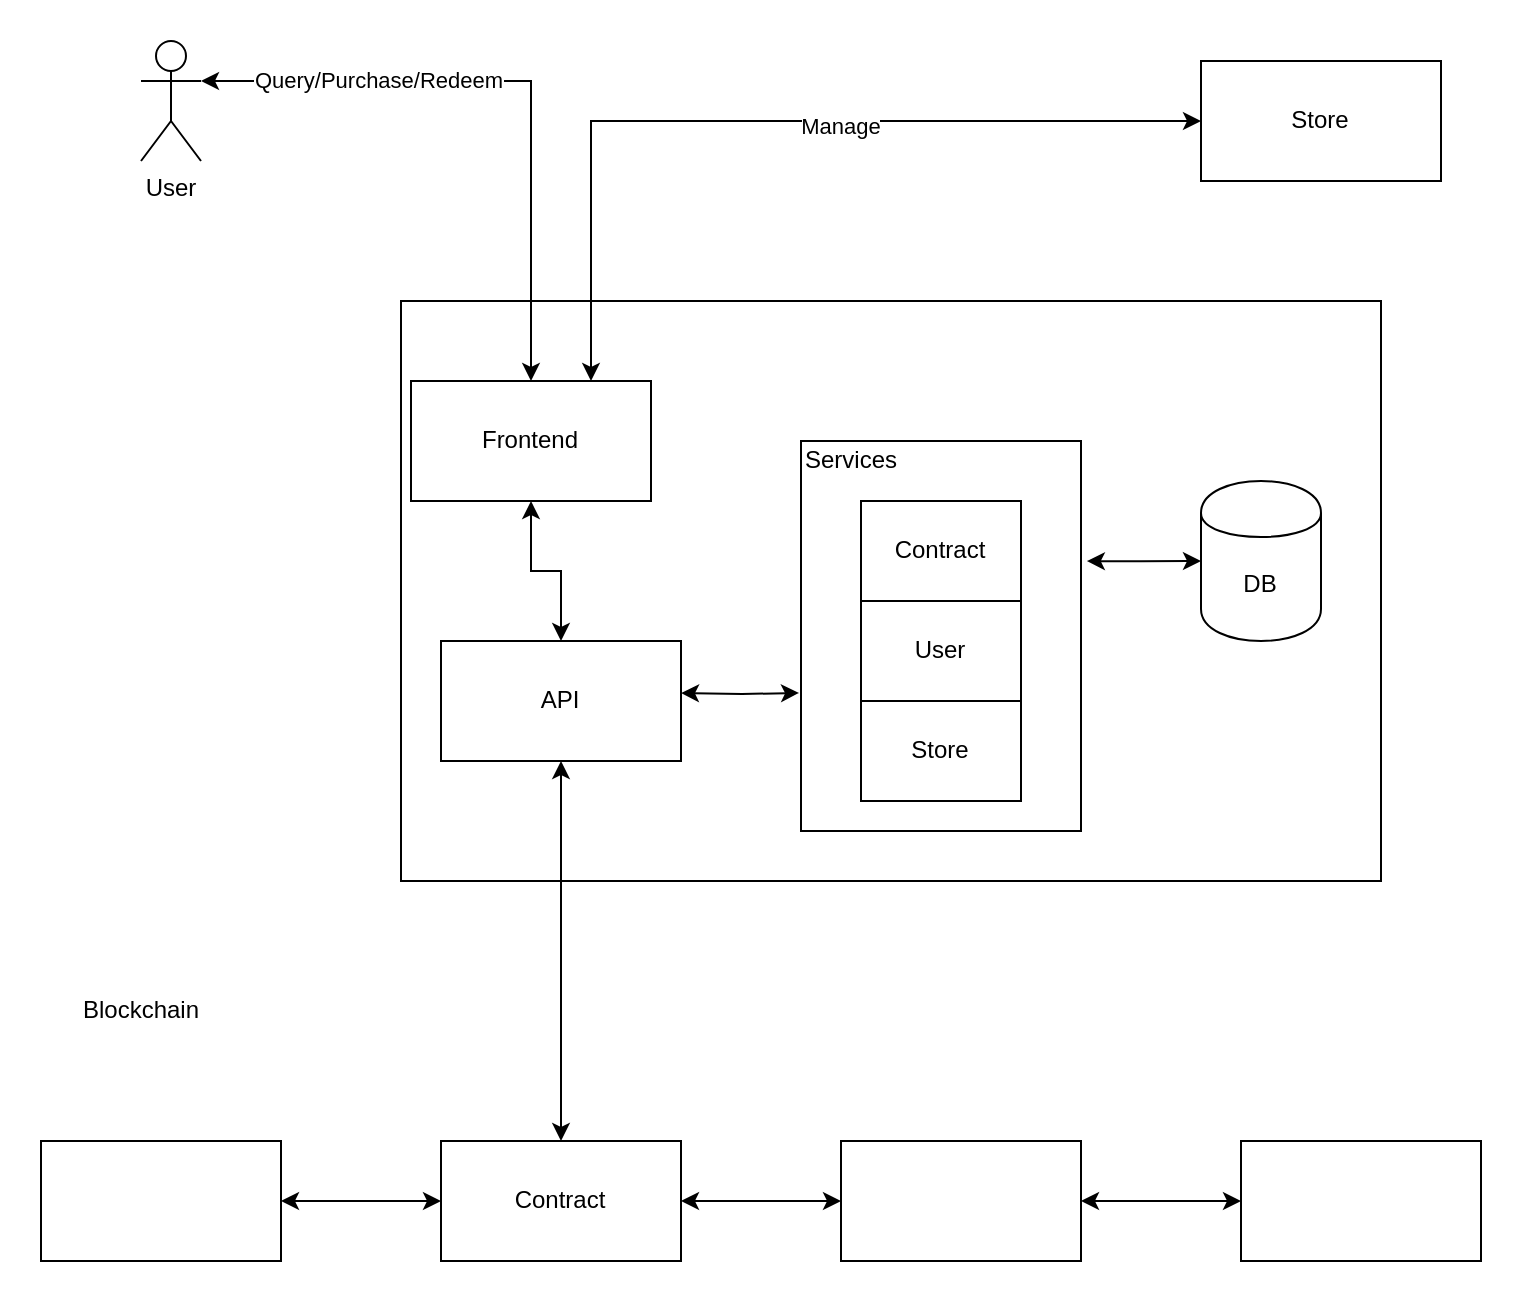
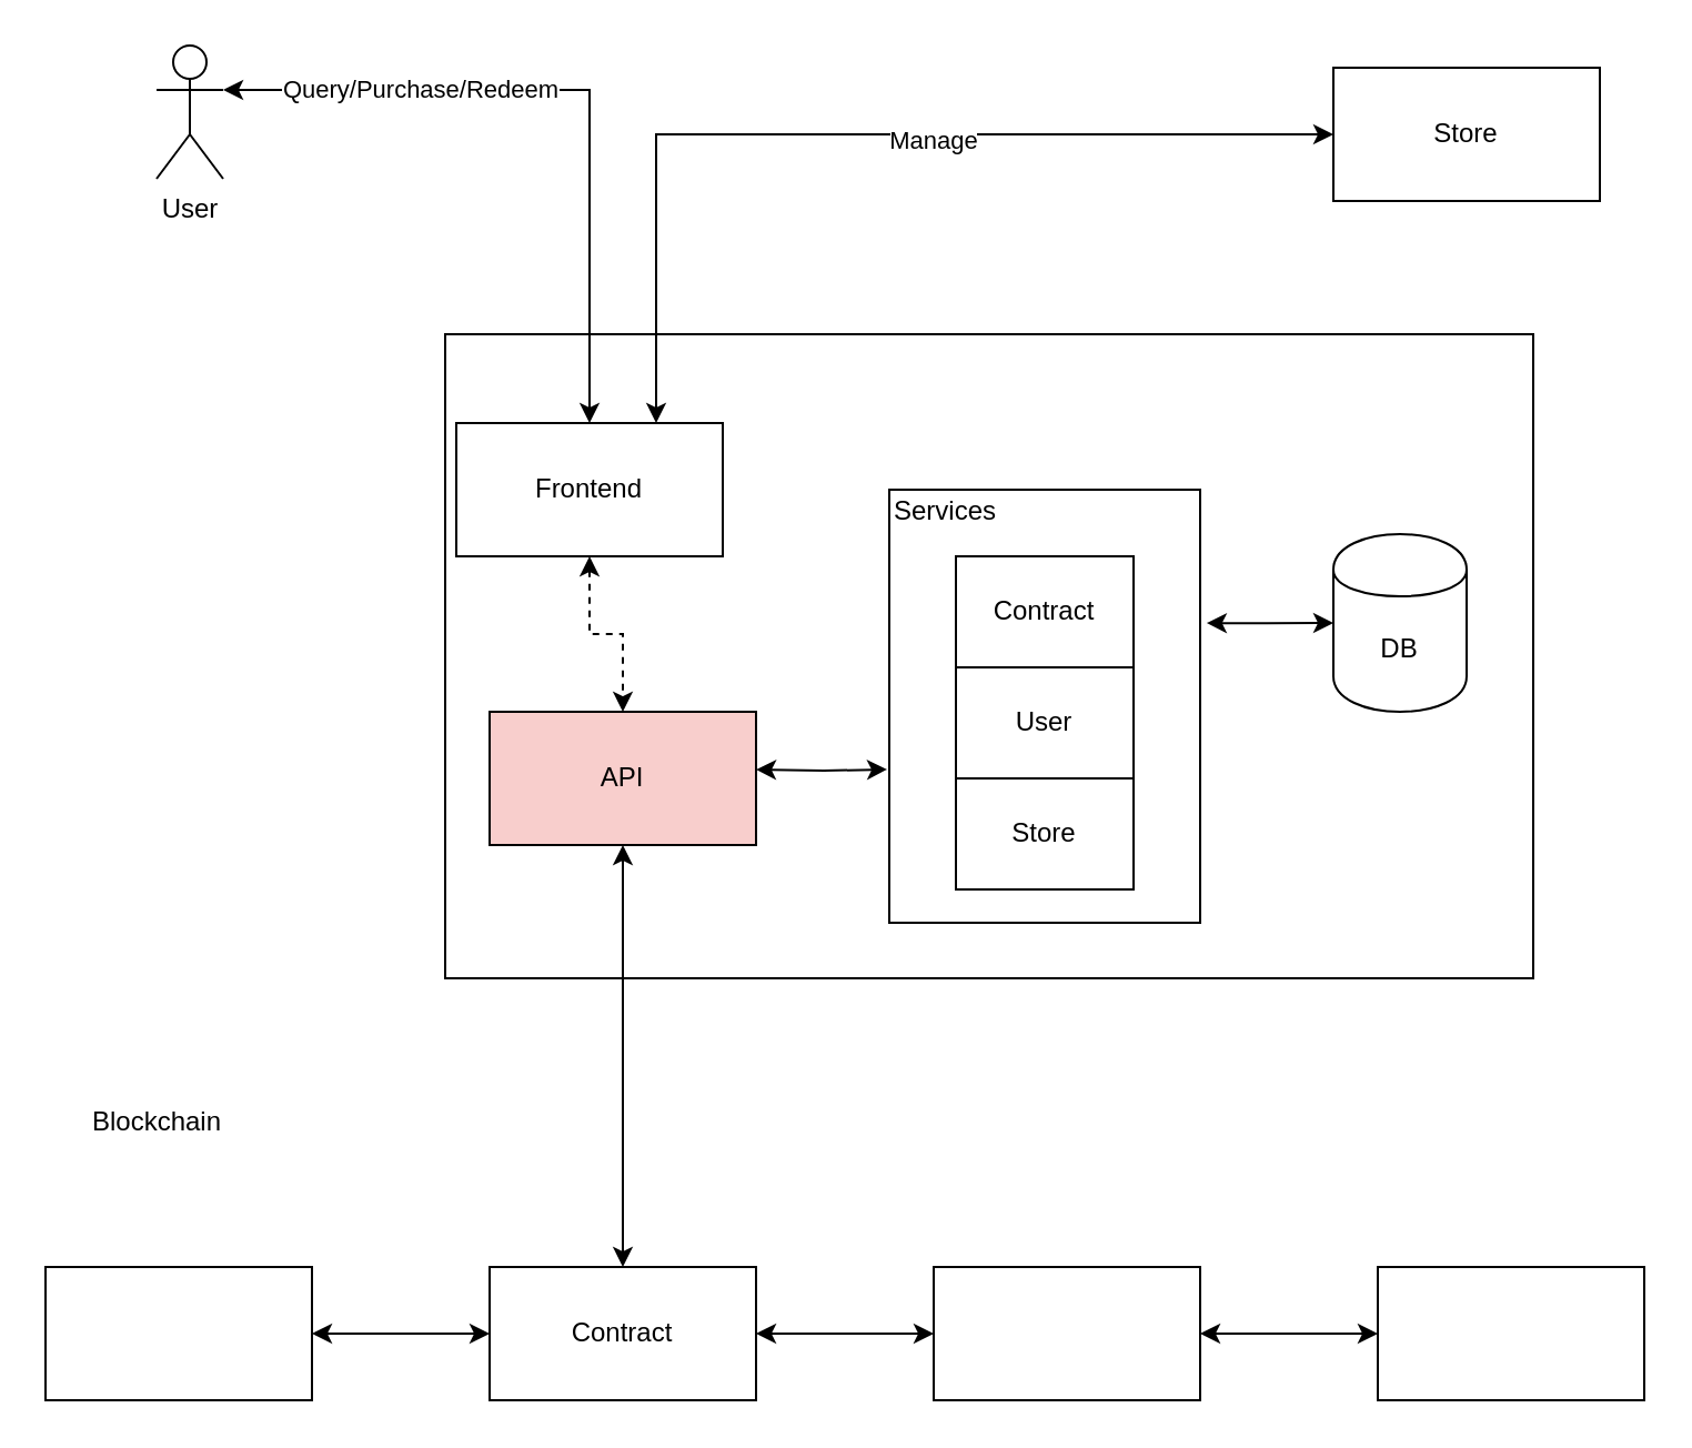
- <mxCell id="5" style="edgeStyle=orthogonalEdgeStyle;rounded=0;orthogonalLoop=1;jettySize=auto;html=1;exitX=0.5;exitY=1;exitDx=0;exitDy=0;entryX=0.5;entryY=0;entryDx=0;entryDy=0;startArrow=classic;startFill=1;endArrow=classic;endFill=1;" edge="1" parent="1" source="8" target="11"><mxGeometry relative="1" as="geometry" /></mxCell>
+ <mxCell id="5" style="edgeStyle=orthogonalEdgeStyle;rounded=0;orthogonalLoop=1;jettySize=auto;html=1;exitX=0.5;exitY=1;exitDx=0;exitDy=0;entryX=0.5;entryY=0;entryDx=0;entryDy=0;startArrow=classic;startFill=1;endArrow=classic;endFill=1;dashed=1;" edge="1" parent="1" source="8" target="11"><mxGeometry relative="1" as="geometry" /></mxCell>
- <mxCell id="11" value="API" style="whiteSpace=wrap;html=1;" vertex="1" parent="1"><mxGeometry x="220" y="320" width="120" height="60" as="geometry" /></mxCell>
+ <mxCell id="11" value="API" style="whiteSpace=wrap;html=1;fillColor=#f8cecc;" vertex="1" parent="1"><mxGeometry x="220" y="320" width="120" height="60" as="geometry" /></mxCell>
